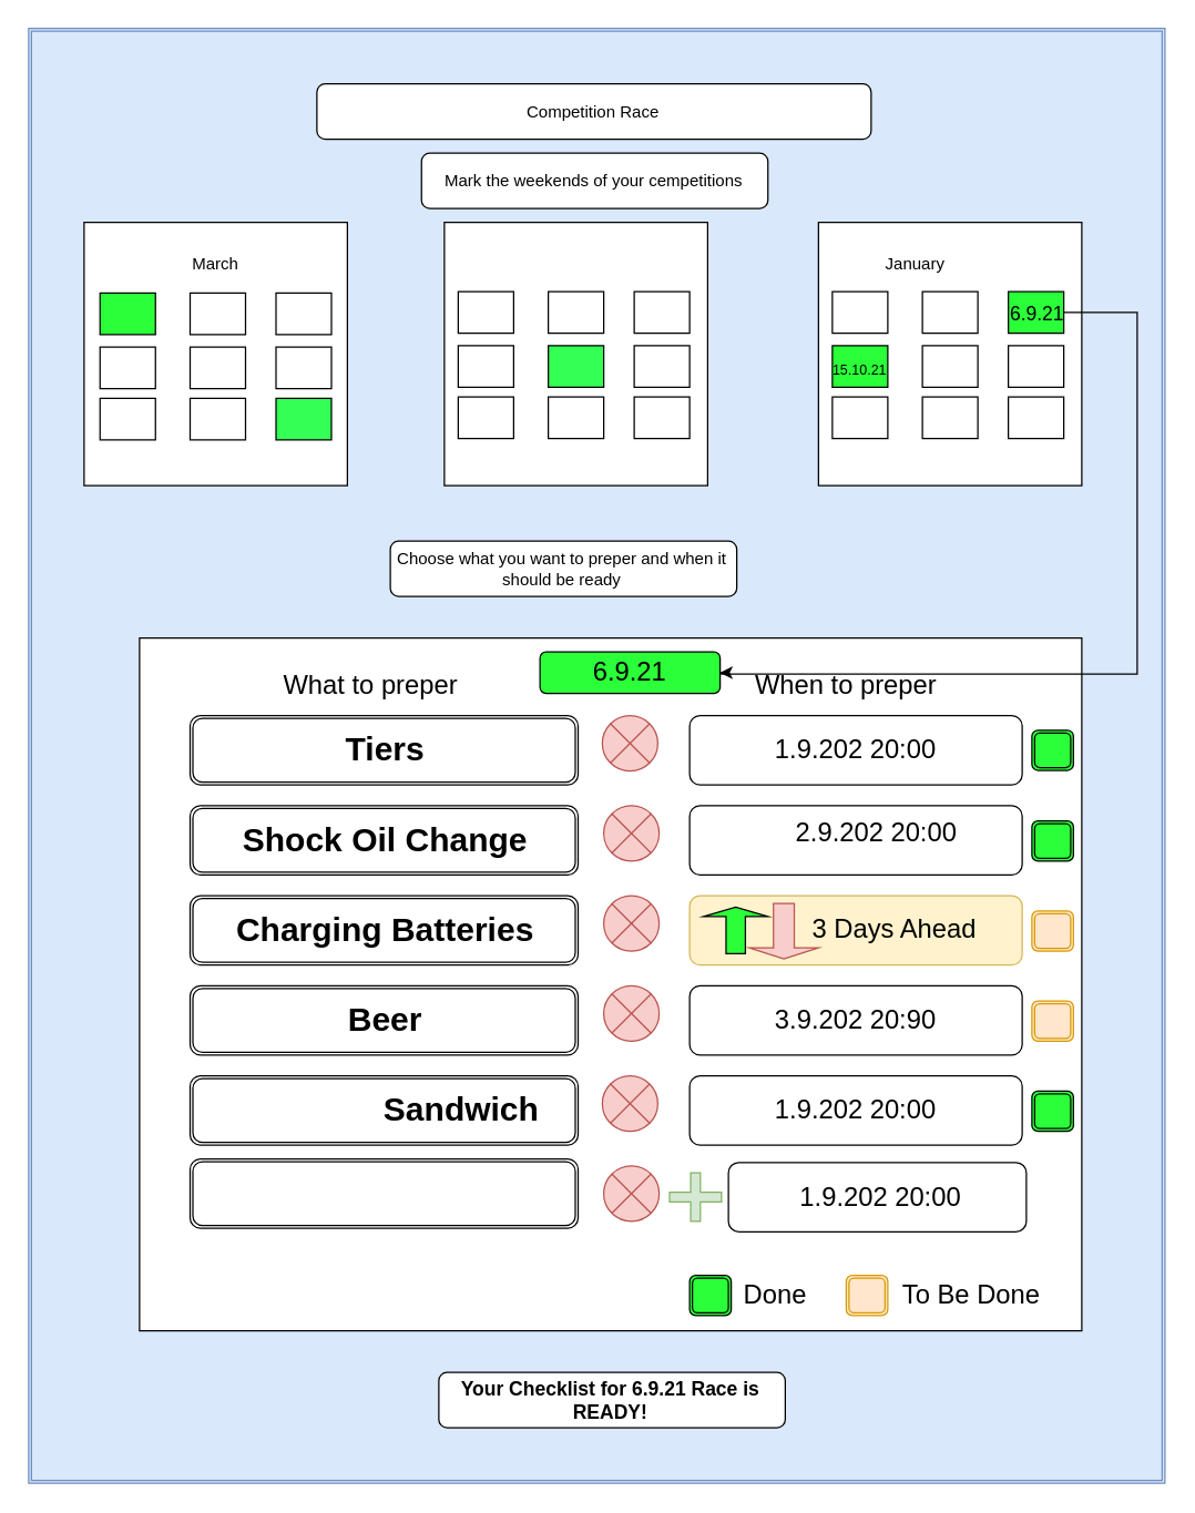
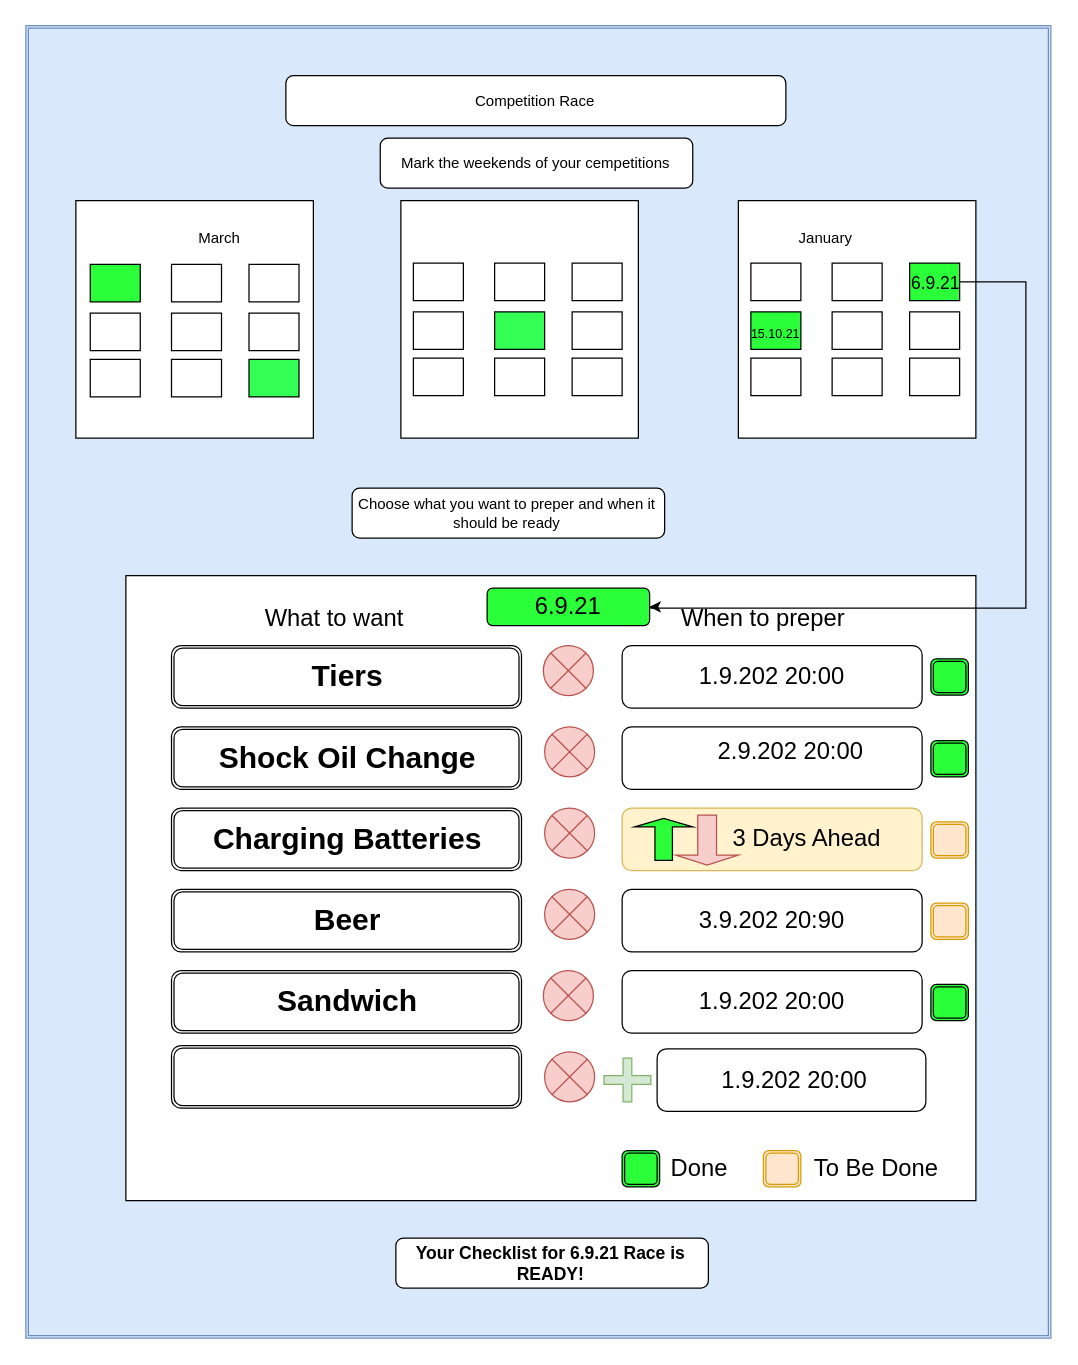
- <mxCell id="5" value="March" style="text;html=1;strokeColor=none;fillColor=none;align=center;verticalAlign=middle;whiteSpace=wrap;rounded=0;" vertex="1" parent="1"><mxGeometry x="135" y="180" width="40" height="20" as="geometry" /></mxCell>
+ <mxCell id="5" value="March" style="text;html=1;strokeColor=none;fillColor=none;align=center;verticalAlign=middle;whiteSpace=wrap;rounded=0;" vertex="1" parent="1"><mxGeometry x="155" y="180" width="40" height="20" as="geometry" /></mxCell>
- <mxCell id="60" value="What to preper" style="text;html=1;strokeColor=none;fillColor=none;align=center;verticalAlign=middle;whiteSpace=wrap;rounded=0;fontSize=19;" vertex="1" parent="1"><mxGeometry x="176.5" y="490" width="180" height="10" as="geometry" /></mxCell>
+ <mxCell id="60" value="What to want" style="text;html=1;strokeColor=none;fillColor=none;align=center;verticalAlign=middle;whiteSpace=wrap;rounded=0;fontSize=19;" vertex="1" parent="1"><mxGeometry x="176.5" y="490" width="180" height="10" as="geometry" /></mxCell>
- <mxCell id="80" value="Sandwich" style="text;strokeColor=none;fillColor=none;html=1;fontSize=24;fontStyle=1;verticalAlign=middle;align=center;" vertex="1" parent="1"><mxGeometry x="281.5" y="781" width="100" height="40" as="geometry" /></mxCell>
+ <mxCell id="80" value="Sandwich" style="text;strokeColor=none;fillColor=none;html=1;fontSize=24;fontStyle=1;verticalAlign=middle;align=center;" vertex="1" parent="1"><mxGeometry x="226.5" y="781" width="100" height="40" as="geometry" /></mxCell>
